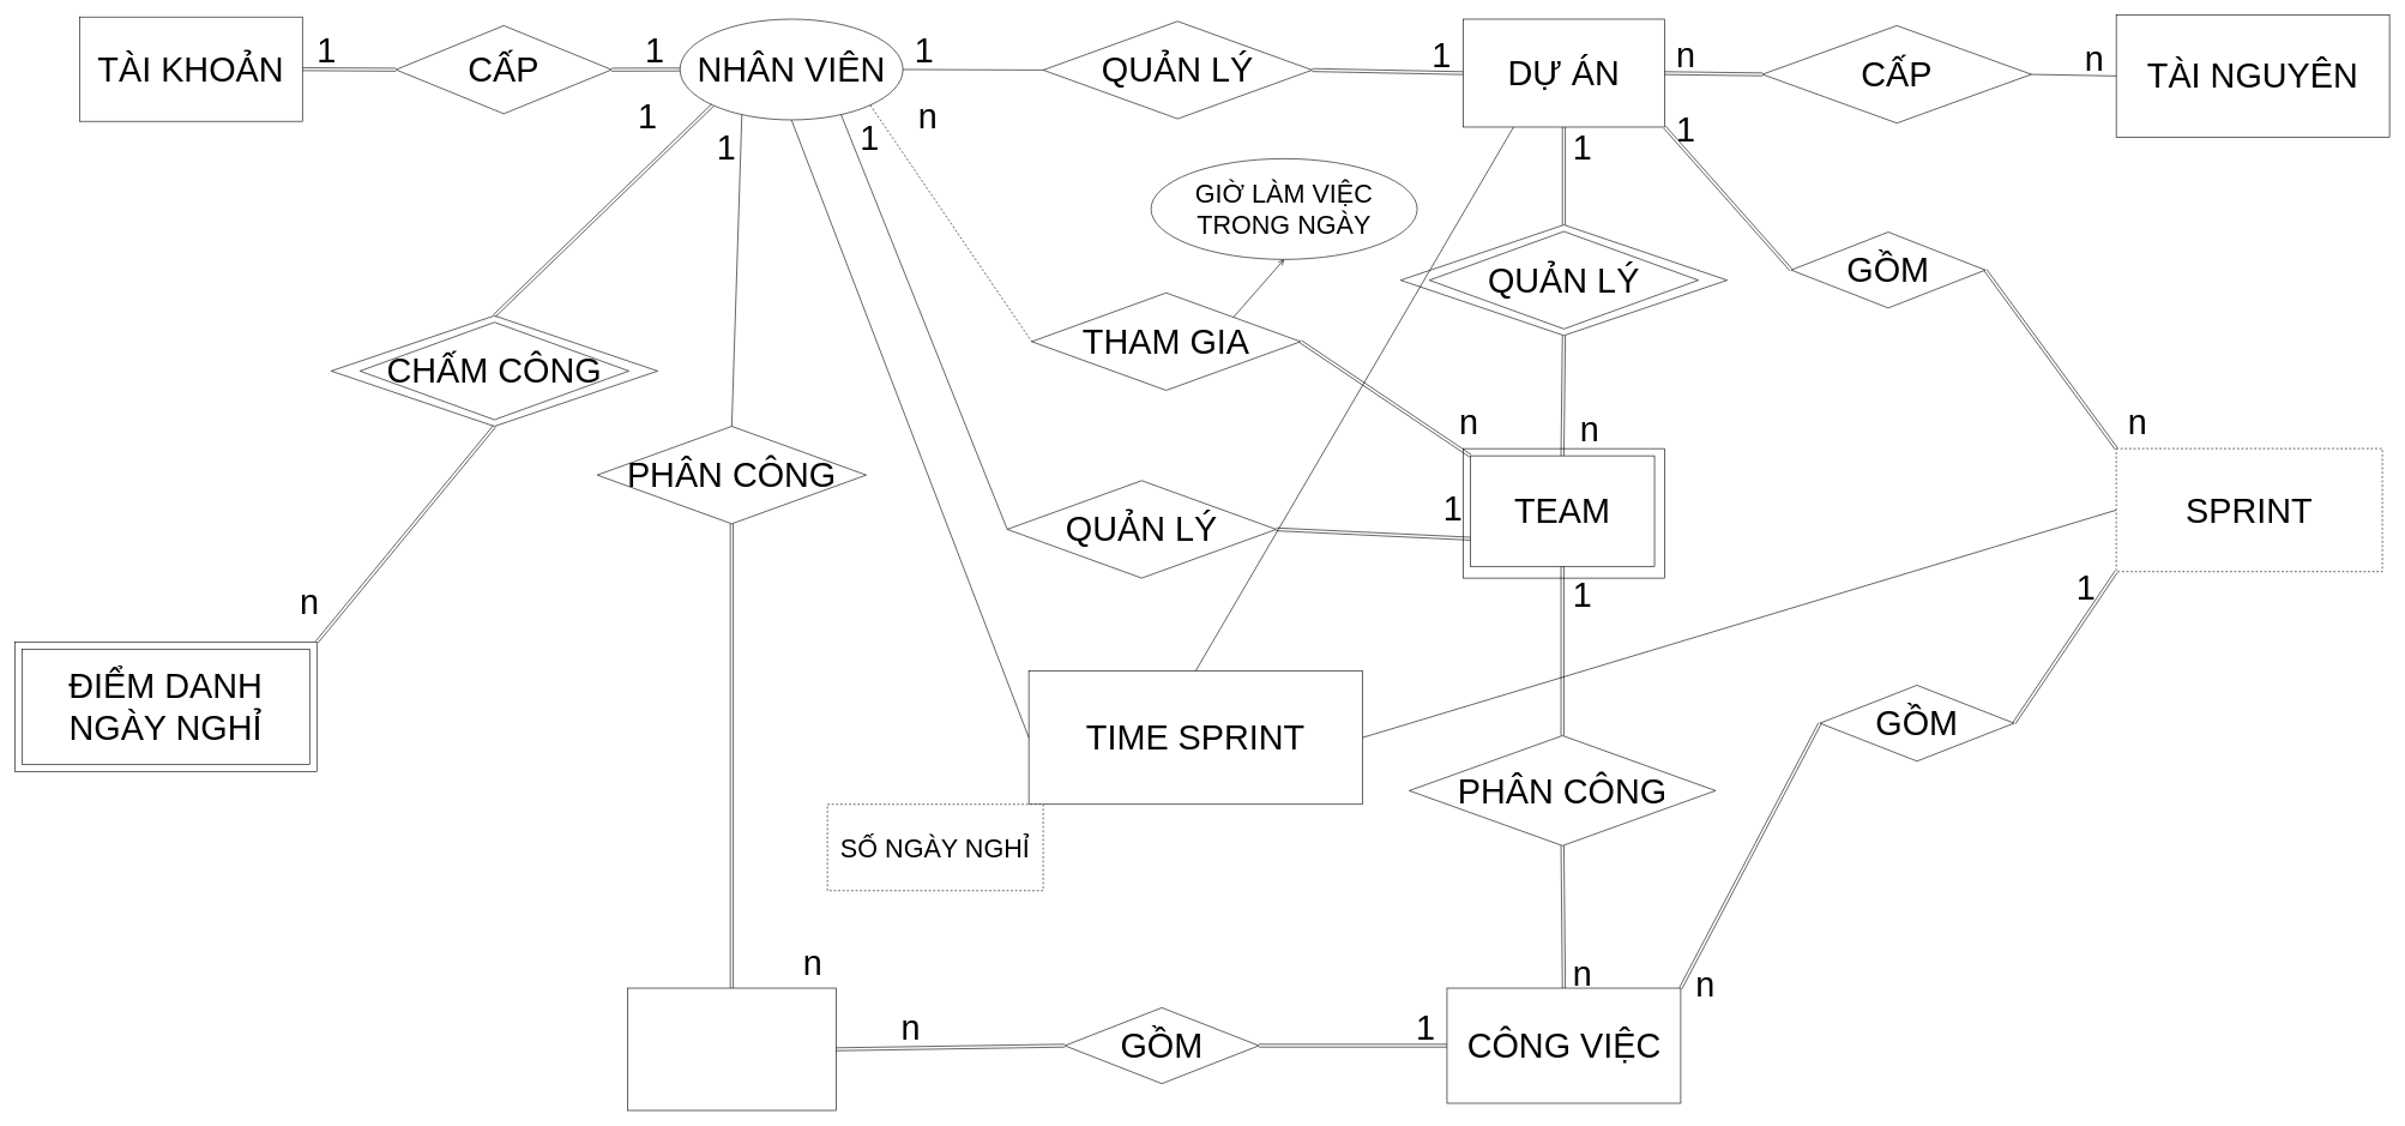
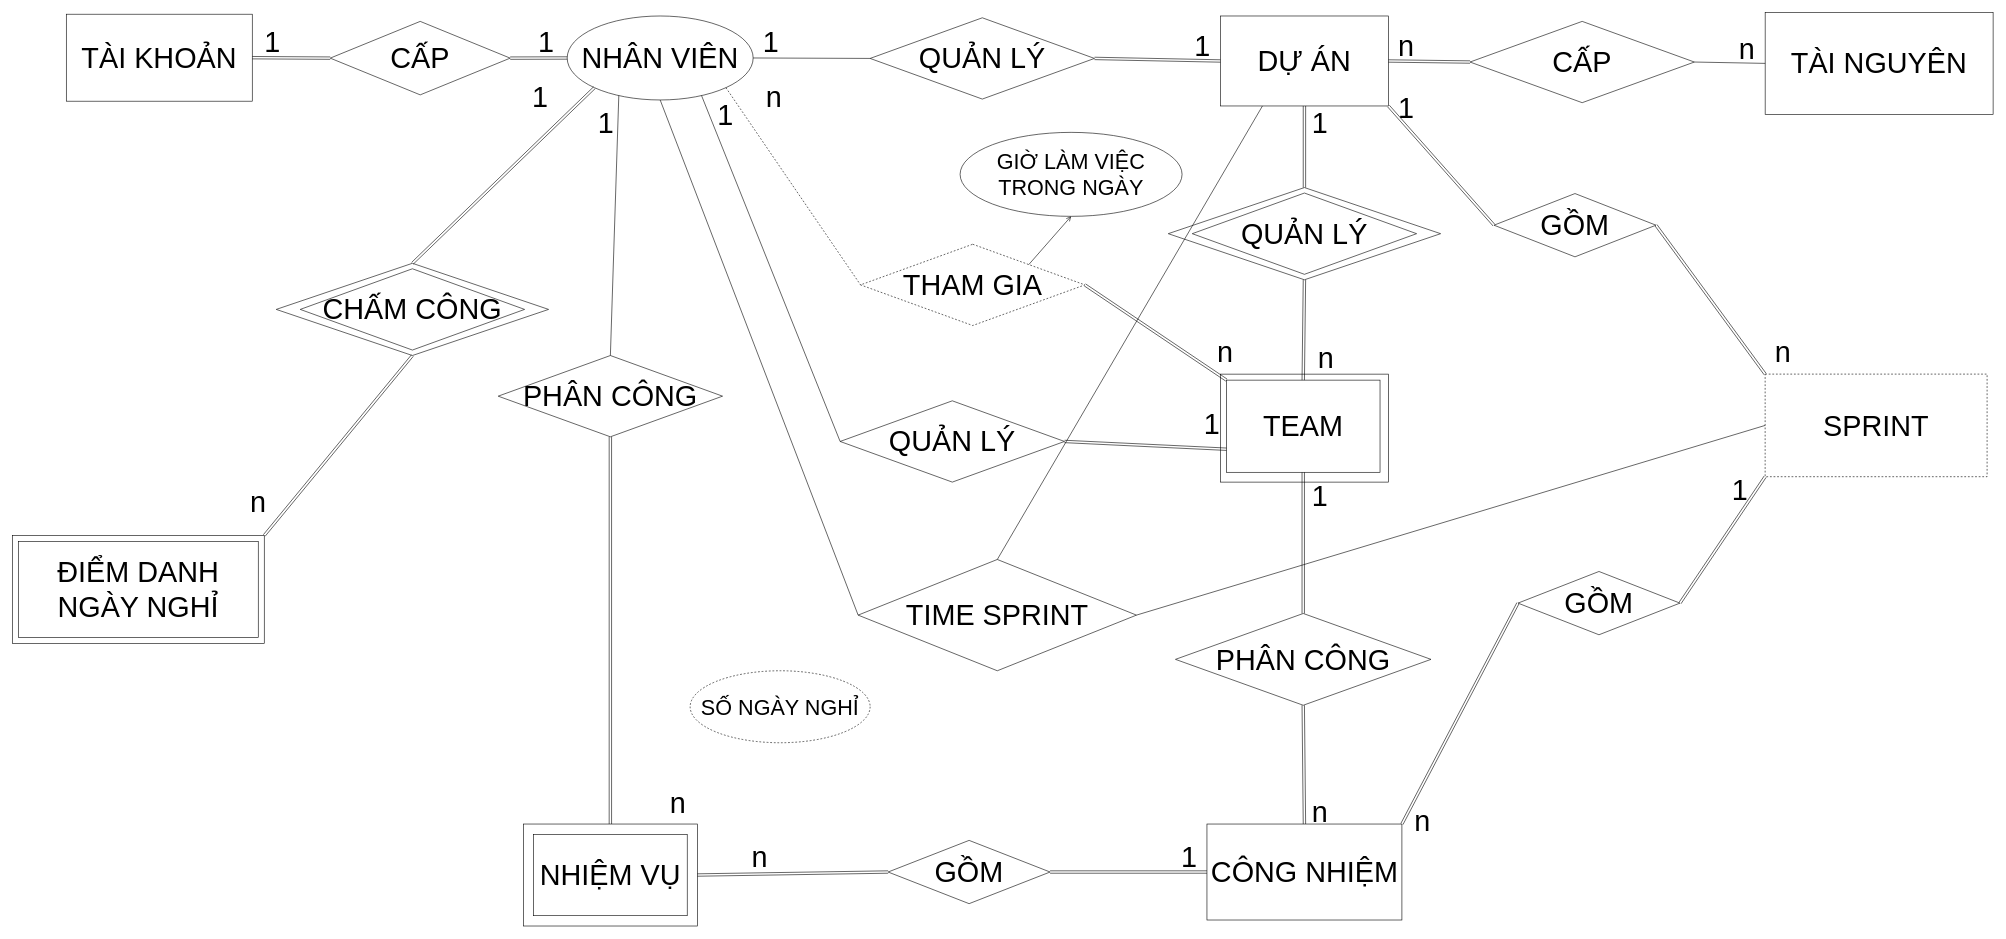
- <mxCell id="75" value="&lt;span style=&quot;font-size: 48px;&quot;&gt;THAM GIA&lt;/span&gt;" style="rhombus;whiteSpace=wrap;html=1;" parent="1" vertex="1"><mxGeometry x="1434" y="406.5" width="374" height="135.5" as="geometry" /></mxCell>
+ <mxCell id="75" value="&lt;span style=&quot;font-size: 48px;&quot;&gt;THAM GIA&lt;/span&gt;" style="rhombus;whiteSpace=wrap;html=1;dashed=1;" parent="1" vertex="1"><mxGeometry x="1434" y="406.5" width="374" height="135.5" as="geometry" /></mxCell>
- <mxCell id="82" value="&lt;span style=&quot;font-size: 48px;&quot;&gt;TIME SPRINT&lt;/span&gt;" style="whiteSpace=wrap;html=1;rounded=0;" parent="1" vertex="1"><mxGeometry x="1430" y="932" width="464" height="185.5" as="geometry" /></mxCell>
+ <mxCell id="82" value="&lt;span style=&quot;font-size: 48px;&quot;&gt;TIME SPRINT&lt;/span&gt;" style="rhombus;whiteSpace=wrap;html=1;" parent="1" vertex="1"><mxGeometry x="1430" y="932" width="464" height="185.5" as="geometry" /></mxCell>
- <mxCell id="86" value="&lt;font style=&quot;font-size: 36px;&quot;&gt;SỐ NGÀY NGHỈ&lt;/font&gt;" style="whiteSpace=wrap;html=1;align=center;dashed=1;rounded=0;" parent="1" vertex="1"><mxGeometry x="1150" y="1117.5" width="300" height="120" as="geometry" /></mxCell>
+ <mxCell id="86" value="&lt;font style=&quot;font-size: 36px;&quot;&gt;SỐ NGÀY NGHỈ&lt;/font&gt;" style="ellipse;whiteSpace=wrap;html=1;align=center;dashed=1;" parent="1" vertex="1"><mxGeometry x="1150" y="1117.5" width="300" height="120" as="geometry" /></mxCell>
- <mxCell id="10" value="&lt;span style=&quot;font-size: 48px;&quot;&gt;CÔNG VIỆC&lt;/span&gt;" style="rounded=0;whiteSpace=wrap;html=1;" parent="1" vertex="1"><mxGeometry x="2011.5" y="1373" width="325" height="160" as="geometry" /></mxCell>
+ <mxCell id="10" value="&lt;span style=&quot;font-size: 48px;&quot;&gt;CÔNG NHIỆM&lt;/span&gt;" style="rounded=0;whiteSpace=wrap;html=1;" parent="1" vertex="1"><mxGeometry x="2011.5" y="1373" width="325" height="160" as="geometry" /></mxCell>
+ <mxCell id="6" value="&lt;font style=&quot;font-size: 48px;&quot;&gt;NHIỆM VỤ&lt;/font&gt;" style="rounded=0;whiteSpace=wrap;html=1;movable=1;resizable=1;rotatable=1;deletable=1;editable=1;locked=0;connectable=1;" parent="4" vertex="1"><mxGeometry x="16.917" y="17.16" width="256.167" height="135.66" as="geometry" /></mxCell>
